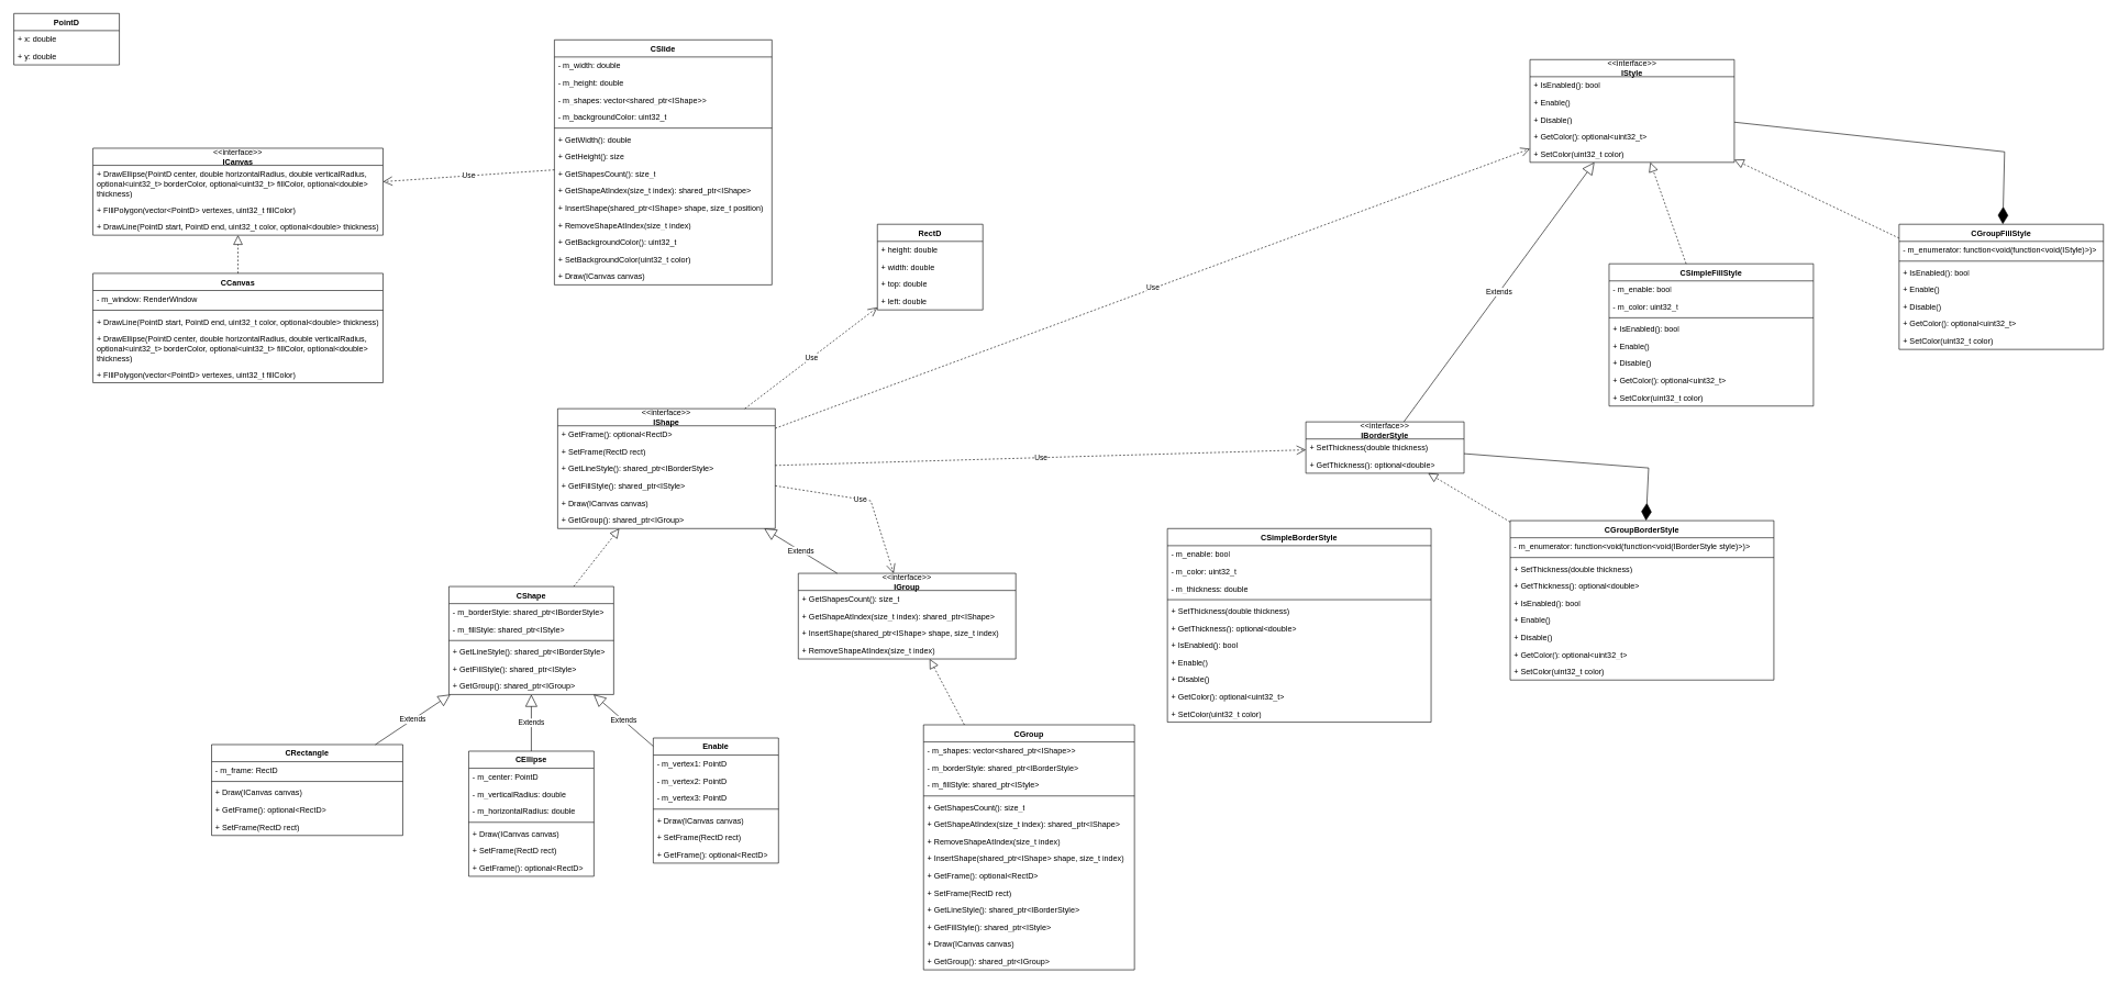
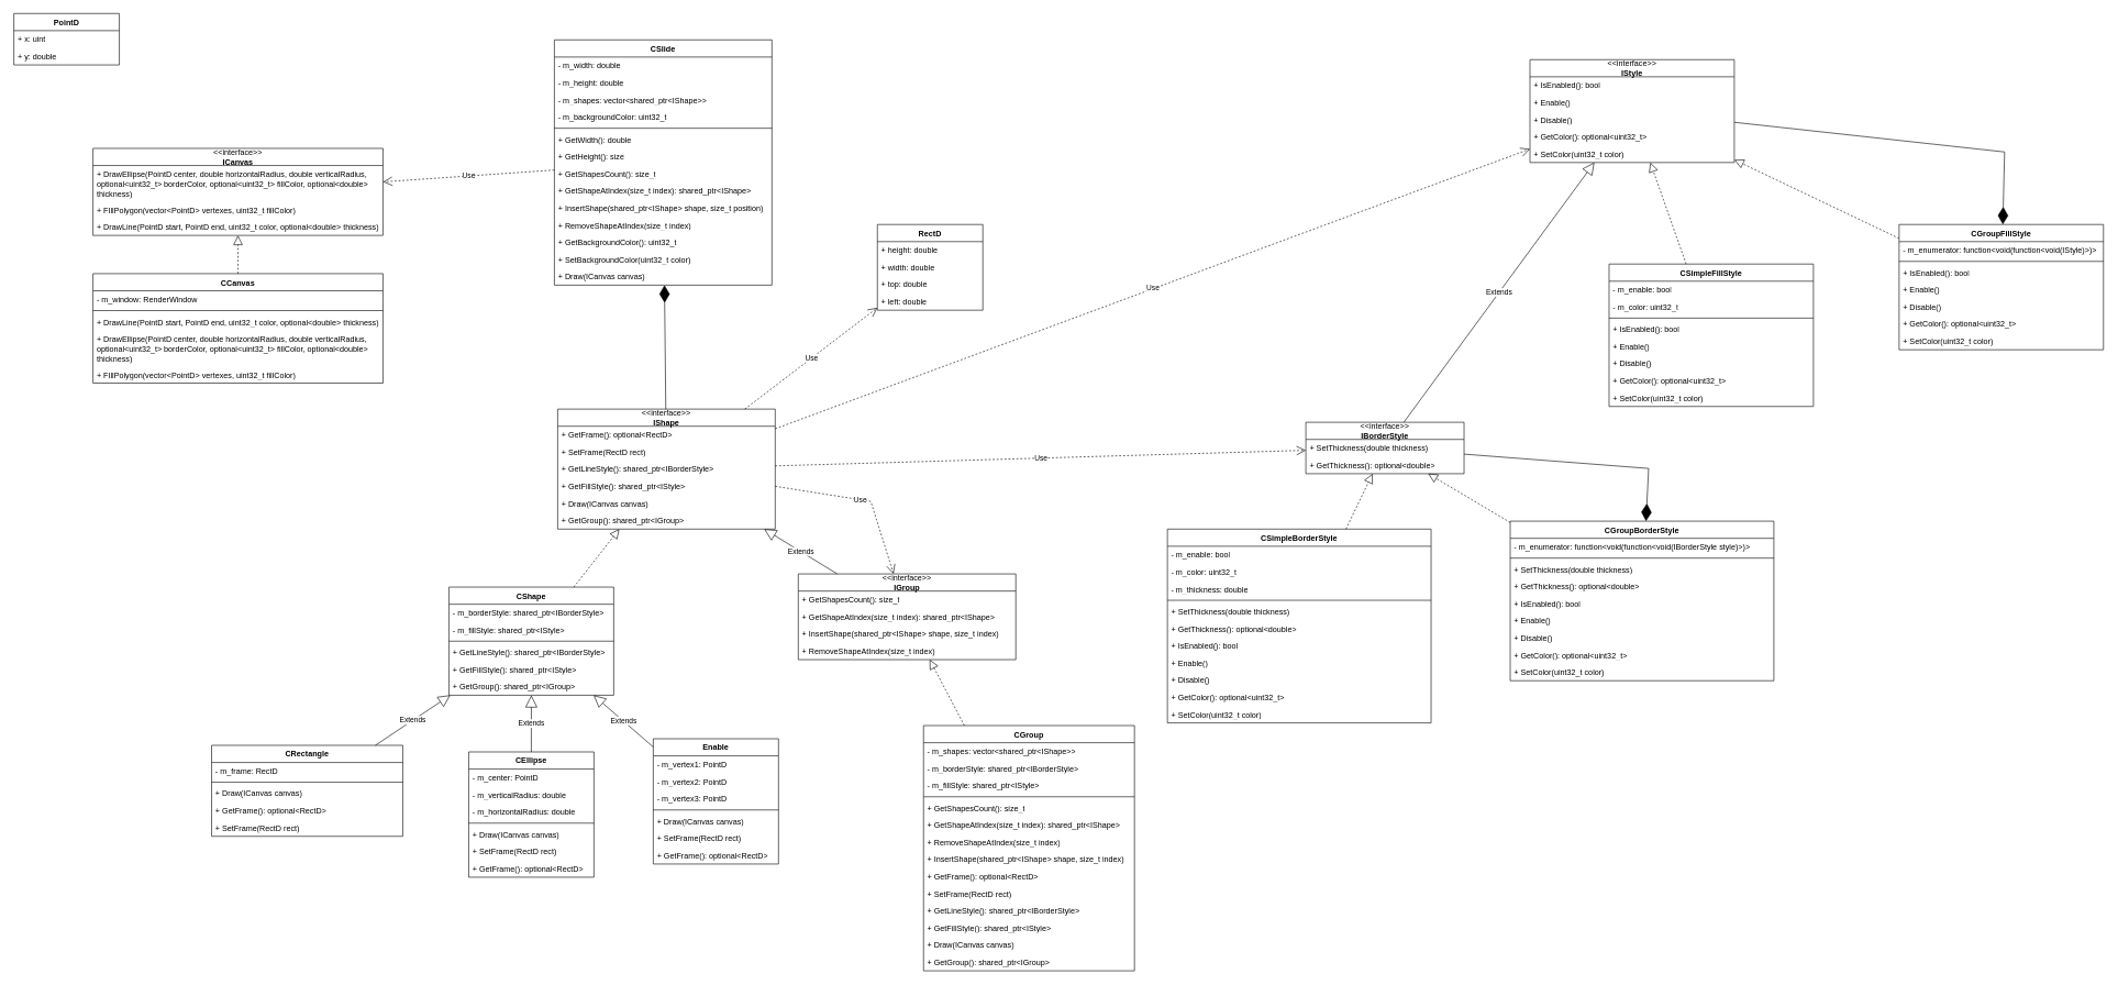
- <mxCell id="112" value="+ x: double" style="text;strokeColor=none;fillColor=none;align=left;verticalAlign=top;spacingLeft=4;spacingRight=4;overflow=hidden;rotatable=0;points=[[0,0.5],[1,0.5]];portConstraint=eastwest;whiteSpace=wrap;html=1;" parent="111" vertex="1"><mxGeometry y="26" width="160" height="26" as="geometry" /></mxCell>
+ <mxCell id="112" value="+ x: uint" style="text;strokeColor=none;fillColor=none;align=left;verticalAlign=top;spacingLeft=4;spacingRight=4;overflow=hidden;rotatable=0;points=[[0,0.5],[1,0.5]];portConstraint=eastwest;whiteSpace=wrap;html=1;" parent="111" vertex="1"><mxGeometry y="26" width="160" height="26" as="geometry" /></mxCell>
+ <mxCell id="151" value="" style="endArrow=diamondThin;endFill=1;endSize=24;html=1;rounded=0;" edge="1" parent="1" source="126" target="2"><mxGeometry width="160" relative="1" as="geometry"><mxPoint x="960" y="380" as="sourcePoint" /><mxPoint x="1120" y="380" as="targetPoint" /></mxGeometry></mxCell>
+ <mxCell id="149" value="" style="endArrow=block;dashed=1;endFill=0;endSize=12;html=1;rounded=0;" edge="1" parent="1" source="77" target="114"><mxGeometry width="160" relative="1" as="geometry"><mxPoint x="1610" y="1188" as="sourcePoint" /><mxPoint x="1770" y="1188" as="targetPoint" /></mxGeometry></mxCell>
